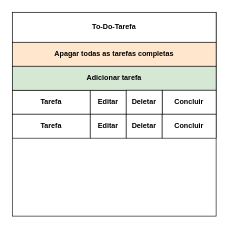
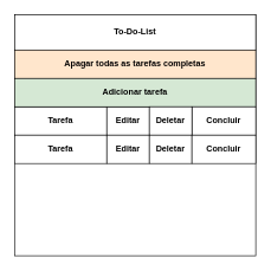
- <mxCell id="3" value="&lt;b&gt;To-Do-Tarefa&lt;/b&gt;" style="rounded=0;whiteSpace=wrap;html=1;" vertex="1" parent="1"><mxGeometry x="20" y="20" width="340" height="50" as="geometry" /></mxCell>
+ <mxCell id="3" value="&lt;b&gt;To-Do-List&lt;/b&gt;" style="rounded=0;whiteSpace=wrap;html=1;" vertex="1" parent="1"><mxGeometry x="20" y="20" width="340" height="50" as="geometry" /></mxCell>
